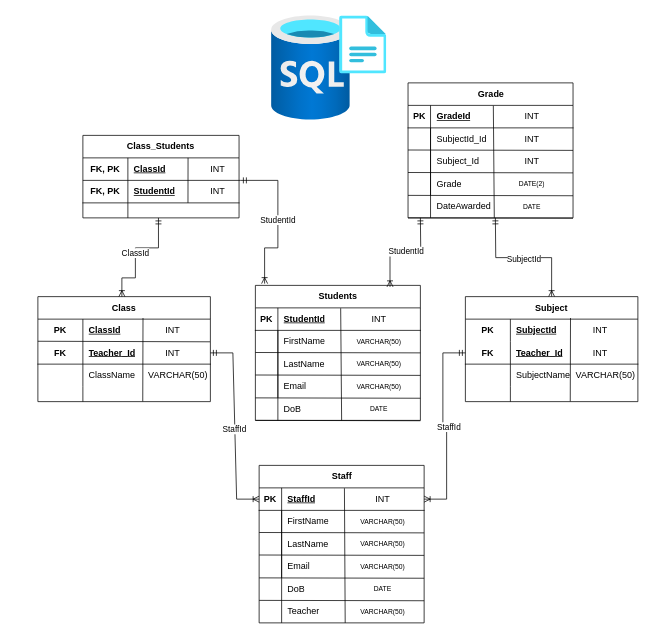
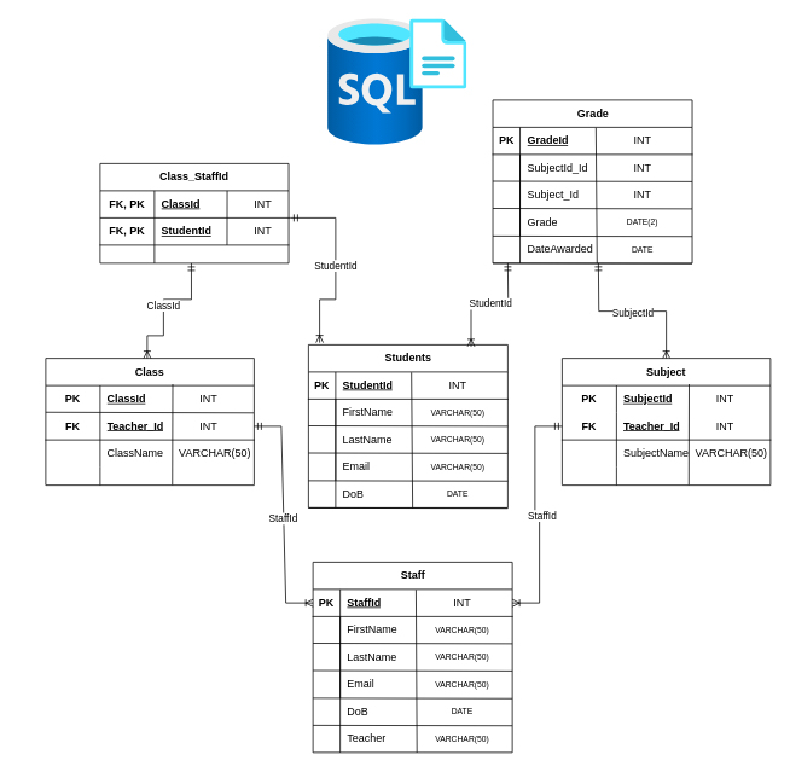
- <mxCell id="139" value="Class_Students" style="shape=table;startSize=30;container=1;collapsible=1;childLayout=tableLayout;fixedRows=1;rowLines=0;fontStyle=1;align=center;resizeLast=1;html=1;whiteSpace=wrap;" vertex="1" parent="1"><mxGeometry x="110" y="180" width="208.23" height="110" as="geometry" /></mxCell>
+ <mxCell id="139" value="Class_StaffId" style="shape=table;startSize=30;container=1;collapsible=1;childLayout=tableLayout;fixedRows=1;rowLines=0;fontStyle=1;align=center;resizeLast=1;html=1;whiteSpace=wrap;" vertex="1" parent="1"><mxGeometry x="110" y="180" width="208.23" height="110" as="geometry" /></mxCell>
